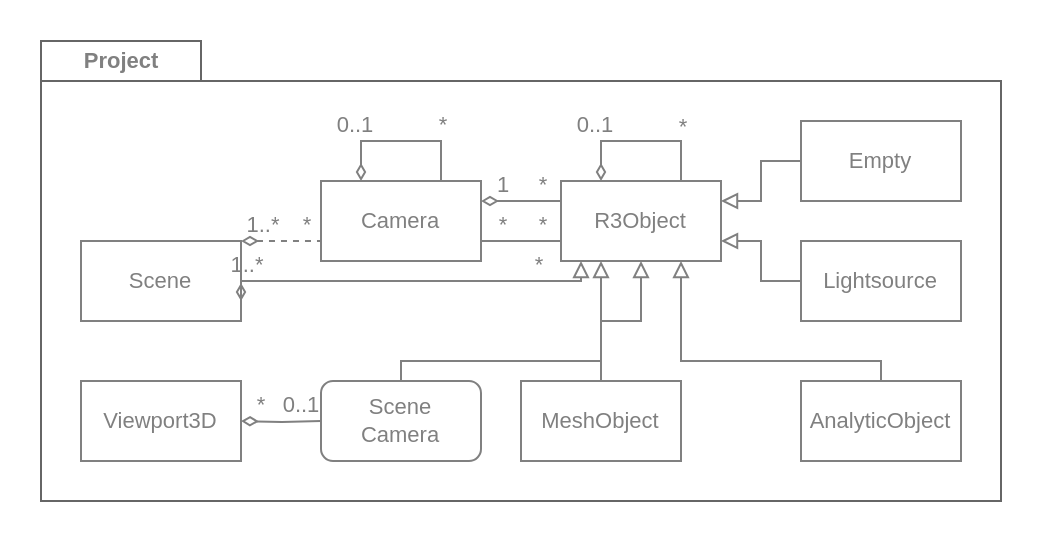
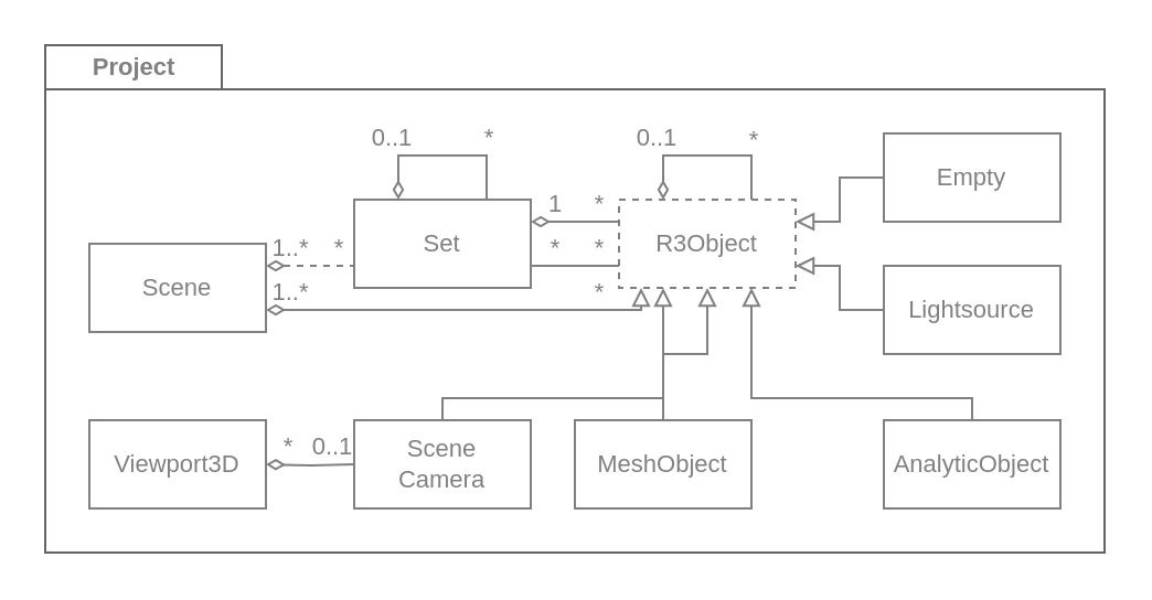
- <mxCell id="33" value="Camera" style="whiteSpace=wrap;align=center;fillColor=none;fontColor=#808080;strokeColor=#808080;labelBackgroundColor=none;rounded=0;fontFamily=Helvetica;fontSize=11;glass=0;shadow=0;labelBorderColor=none;html=1;" parent="1" vertex="1"><mxGeometry x="160" y="90" width="80" height="40" as="geometry" /></mxCell>
+ <mxCell id="33" value="Set" style="whiteSpace=wrap;align=center;fillColor=none;fontColor=#808080;strokeColor=#808080;labelBackgroundColor=none;rounded=0;fontFamily=Helvetica;fontSize=11;glass=0;shadow=0;labelBorderColor=none;html=1;" parent="1" vertex="1"><mxGeometry x="160" y="90" width="80" height="40" as="geometry" /></mxCell>
- <mxCell id="34" value="R3Object" style="whiteSpace=wrap;align=center;fillColor=none;fontColor=#808080;strokeColor=#808080;labelBackgroundColor=none;rounded=0;fontFamily=Helvetica;fontSize=11;glass=0;shadow=0;perimeterSpacing=0;strokeWidth=1;absoluteArcSize=0;arcSize=12;collapsible=0;backgroundOutline=0;comic=0;labelBorderColor=none;html=1;" parent="1" vertex="1"><mxGeometry x="280" y="90" width="80" height="40" as="geometry" /></mxCell>
+ <mxCell id="34" value="R3Object" style="whiteSpace=wrap;align=center;fillColor=none;fontColor=#808080;strokeColor=#808080;labelBackgroundColor=none;rounded=0;fontFamily=Helvetica;fontSize=11;glass=0;shadow=0;perimeterSpacing=0;strokeWidth=1;absoluteArcSize=0;arcSize=12;collapsible=0;backgroundOutline=0;comic=0;labelBorderColor=none;html=1;dashed=1;" parent="1" vertex="1"><mxGeometry x="280" y="90" width="80" height="40" as="geometry" /></mxCell>
- <mxCell id="26" value="Scene" style="whiteSpace=wrap;align=center;fillColor=none;fontColor=#808080;strokeColor=#808080;labelBackgroundColor=none;rounded=0;fontFamily=Helvetica;fontSize=11;glass=0;shadow=0;labelBorderColor=none;html=1;" parent="1" vertex="1"><mxGeometry x="40" y="120" width="80" height="40" as="geometry" /></mxCell>
+ <mxCell id="26" value="Scene" style="whiteSpace=wrap;align=center;fillColor=none;fontColor=#808080;strokeColor=#808080;labelBackgroundColor=none;rounded=0;fontFamily=Helvetica;fontSize=11;glass=0;shadow=0;labelBorderColor=none;html=1;" parent="1" vertex="1"><mxGeometry x="40" y="110" width="80" height="40" as="geometry" /></mxCell>
- <mxCell id="28" value="Scene&lt;br&gt;Camera" style="whiteSpace=wrap;align=center;fillColor=none;fontColor=#808080;strokeColor=#808080;labelBackgroundColor=none;fontFamily=Helvetica;fontSize=11;glass=0;shadow=0;labelBorderColor=none;html=1;rounded=1;" parent="1" vertex="1"><mxGeometry x="160" y="190" width="80" height="40" as="geometry" /></mxCell>
+ <mxCell id="28" value="Scene&lt;br&gt;Camera" style="whiteSpace=wrap;align=center;fillColor=none;fontColor=#808080;strokeColor=#808080;labelBackgroundColor=none;rounded=0;fontFamily=Helvetica;fontSize=11;glass=0;shadow=0;labelBorderColor=none;html=1;" parent="1" vertex="1"><mxGeometry x="160" y="190" width="80" height="40" as="geometry" /></mxCell>
